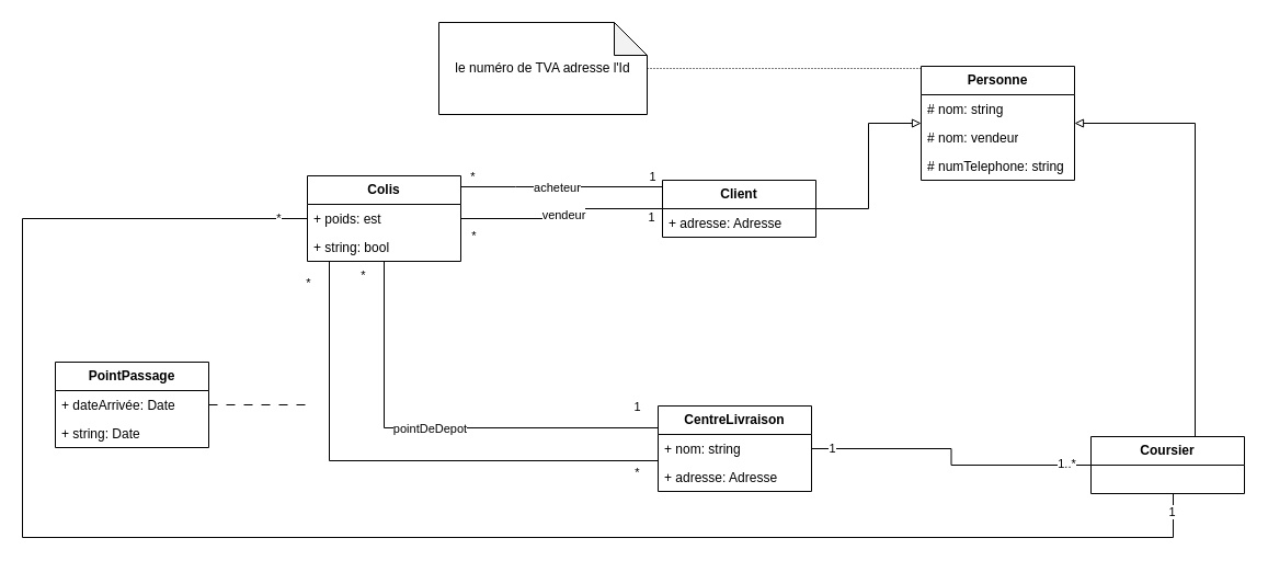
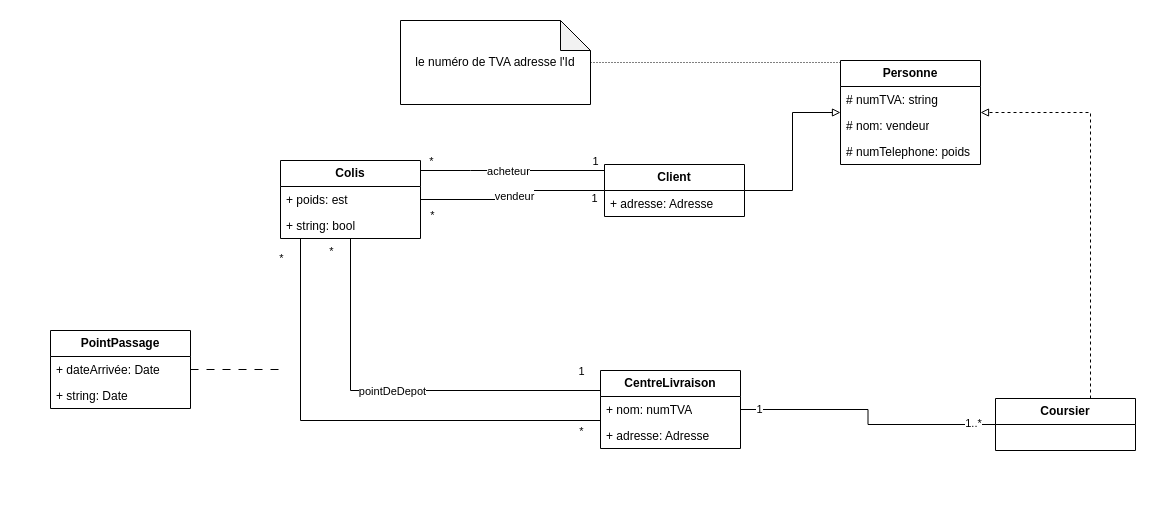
- <mxCell id="41" value="# nom: string" style="text;strokeColor=none;fillColor=none;align=left;verticalAlign=top;spacingLeft=4;spacingRight=4;overflow=hidden;rotatable=0;points=[[0,0.5],[1,0.5]];portConstraint=eastwest;whiteSpace=wrap;html=1;" vertex="1" parent="40"><mxGeometry y="26" width="140" height="26" as="geometry" /></mxCell>
+ <mxCell id="41" value="# numTVA: string" style="text;strokeColor=none;fillColor=none;align=left;verticalAlign=top;spacingLeft=4;spacingRight=4;overflow=hidden;rotatable=0;points=[[0,0.5],[1,0.5]];portConstraint=eastwest;whiteSpace=wrap;html=1;" vertex="1" parent="40"><mxGeometry y="26" width="140" height="26" as="geometry" /></mxCell>
- <mxCell id="43" value="# numTelephone: string" style="text;strokeColor=none;fillColor=none;align=left;verticalAlign=top;spacingLeft=4;spacingRight=4;overflow=hidden;rotatable=0;points=[[0,0.5],[1,0.5]];portConstraint=eastwest;whiteSpace=wrap;html=1;" vertex="1" parent="40"><mxGeometry y="78" width="140" height="26" as="geometry" /></mxCell>
+ <mxCell id="43" value="# numTelephone: poids" style="text;strokeColor=none;fillColor=none;align=left;verticalAlign=top;spacingLeft=4;spacingRight=4;overflow=hidden;rotatable=0;points=[[0,0.5],[1,0.5]];portConstraint=eastwest;whiteSpace=wrap;html=1;" vertex="1" parent="40"><mxGeometry y="78" width="140" height="26" as="geometry" /></mxCell>
- <mxCell id="32" style="edgeStyle=orthogonalEdgeStyle;rounded=0;orthogonalLoop=1;jettySize=auto;html=1;endArrow=block;endFill=0;" edge="1" parent="1" source="39" target="40"><mxGeometry relative="1" as="geometry"><Array as="points"><mxPoint x="1090" y="112" /></Array></mxGeometry></mxCell>
+ <mxCell id="32" style="edgeStyle=orthogonalEdgeStyle;rounded=0;orthogonalLoop=1;jettySize=auto;html=1;endArrow=block;endFill=0;dashed=1;" edge="1" parent="1" source="39" target="40"><mxGeometry relative="1" as="geometry"><Array as="points"><mxPoint x="1090" y="112" /></Array></mxGeometry></mxCell>
- <mxCell id="26" value="+ nom: string" style="text;strokeColor=none;fillColor=none;align=left;verticalAlign=top;spacingLeft=4;spacingRight=4;overflow=hidden;rotatable=0;points=[[0,0.5],[1,0.5]];portConstraint=eastwest;whiteSpace=wrap;html=1;" vertex="1" parent="25"><mxGeometry y="26" width="140" height="26" as="geometry" /></mxCell>
+ <mxCell id="26" value="+ nom: numTVA" style="text;strokeColor=none;fillColor=none;align=left;verticalAlign=top;spacingLeft=4;spacingRight=4;overflow=hidden;rotatable=0;points=[[0,0.5],[1,0.5]];portConstraint=eastwest;whiteSpace=wrap;html=1;" vertex="1" parent="25"><mxGeometry y="26" width="140" height="26" as="geometry" /></mxCell>
- <mxCell id="36" style="edgeStyle=orthogonalEdgeStyle;rounded=0;orthogonalLoop=1;jettySize=auto;html=1;endArrow=none;endFill=0;" edge="1" parent="1" source="39" target="18"><mxGeometry relative="1" as="geometry"><Array as="points"><mxPoint x="1070" y="490" /><mxPoint x="20" y="490" /><mxPoint x="20" y="199" /></Array></mxGeometry></mxCell>
- <mxCell id="37" value="1" style="edgeLabel;html=1;align=center;verticalAlign=middle;resizable=0;points=[];" vertex="1" connectable="0" parent="36"><mxGeometry x="-0.98" y="-2" relative="1" as="geometry"><mxPoint as="offset" /></mxGeometry></mxCell>
- <mxCell id="38" value="*" style="edgeLabel;html=1;align=center;verticalAlign=middle;resizable=0;points=[];" vertex="1" connectable="0" parent="36"><mxGeometry x="0.967" y="1" relative="1" as="geometry"><mxPoint as="offset" /></mxGeometry></mxCell>
